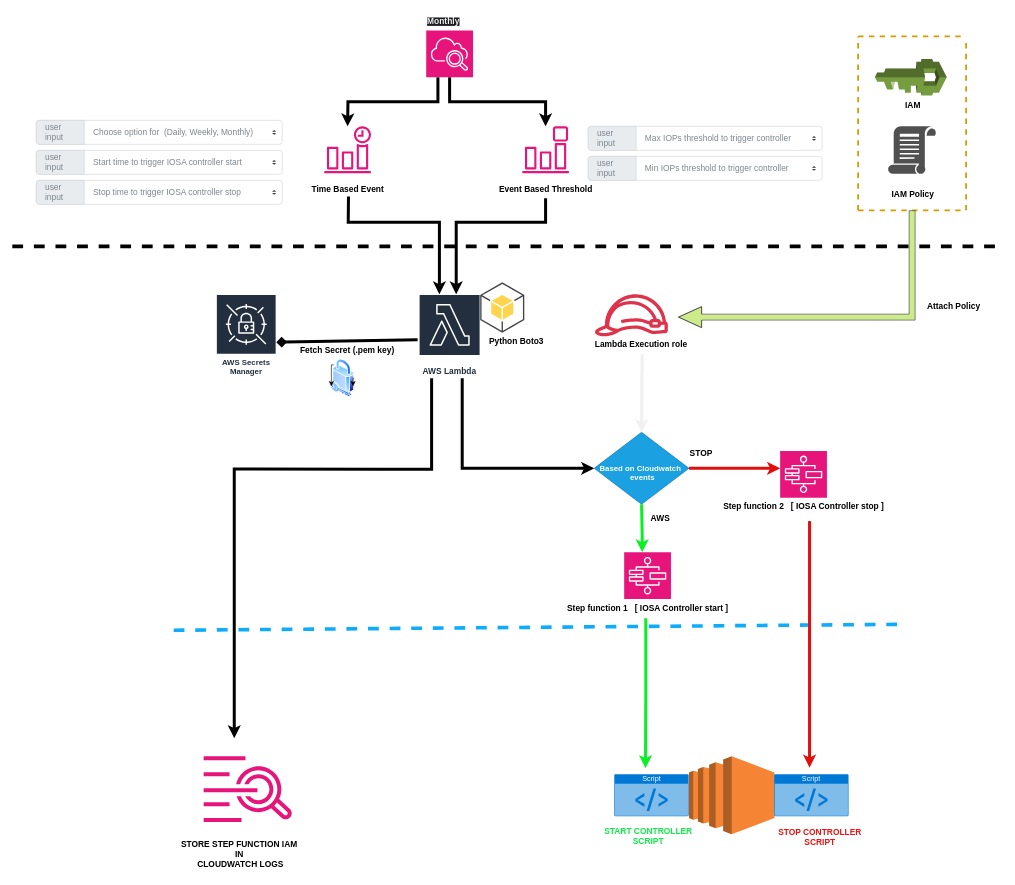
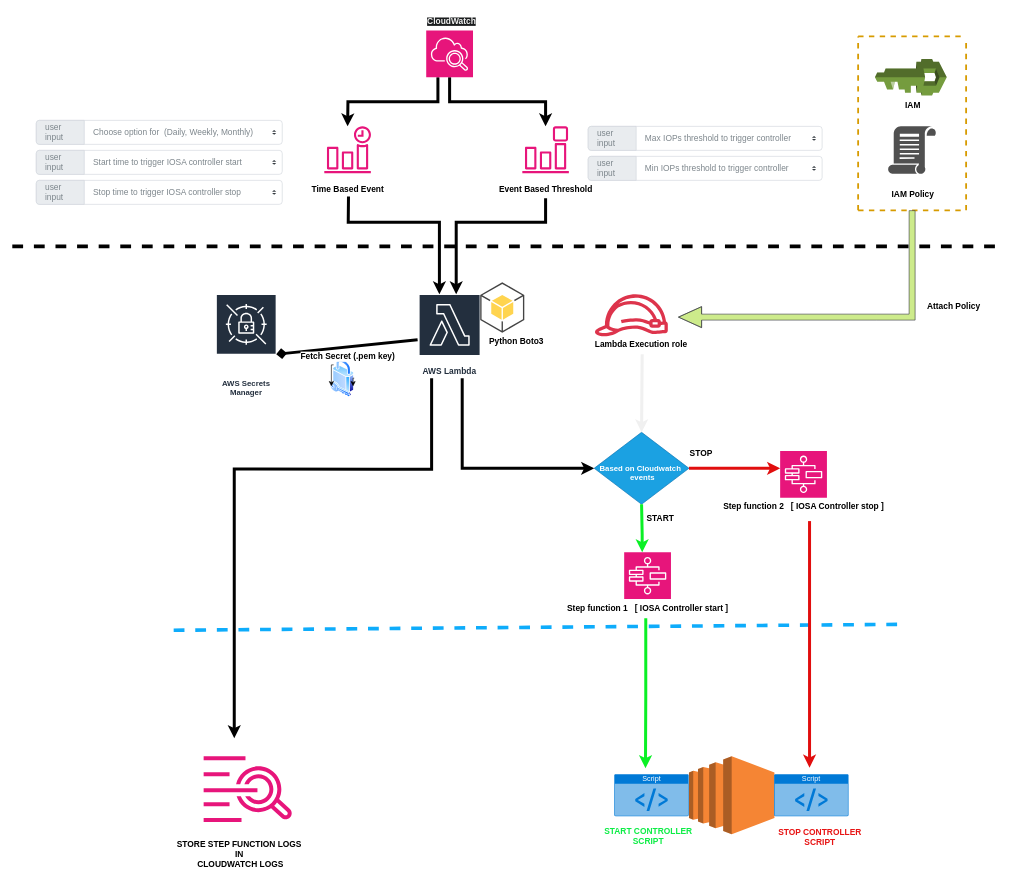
- <mxCell id="5" value="&lt;span style=&quot;color: rgb(240, 240, 240); font-family: Helvetica; font-style: normal; font-variant-ligatures: normal; font-variant-caps: normal; letter-spacing: normal; orphans: 2; text-align: center; text-indent: 0px; text-transform: none; widows: 2; word-spacing: 0px; -webkit-text-stroke-width: 0px; white-space: normal; background-color: rgb(27, 29, 30); text-decoration-thickness: initial; text-decoration-style: initial; text-decoration-color: initial; float: none; display: inline !important;&quot;&gt;&lt;b style=&quot;&quot;&gt;&lt;font style=&quot;font-size: 14px;&quot;&gt;Monthly&lt;/font&gt;&lt;/b&gt;&lt;/span&gt;" style="text;whiteSpace=wrap;html=1;" vertex="1" parent="1"><mxGeometry x="710" y="20" width="90" height="40" as="geometry" /></mxCell>
+ <mxCell id="5" value="&lt;span style=&quot;color: rgb(240, 240, 240); font-family: Helvetica; font-style: normal; font-variant-ligatures: normal; font-variant-caps: normal; letter-spacing: normal; orphans: 2; text-align: center; text-indent: 0px; text-transform: none; widows: 2; word-spacing: 0px; -webkit-text-stroke-width: 0px; white-space: normal; background-color: rgb(27, 29, 30); text-decoration-thickness: initial; text-decoration-style: initial; text-decoration-color: initial; float: none; display: inline !important;&quot;&gt;&lt;b style=&quot;&quot;&gt;&lt;font style=&quot;font-size: 14px;&quot;&gt;CloudWatch&lt;/font&gt;&lt;/b&gt;&lt;/span&gt;" style="text;whiteSpace=wrap;html=1;" vertex="1" parent="1"><mxGeometry x="710" y="20" width="90" height="40" as="geometry" /></mxCell>
- <mxCell id="23" value="&lt;font style=&quot;font-size: 13px;&quot;&gt;AWS Secrets Manager&lt;/font&gt;" style="sketch=0;outlineConnect=0;fontColor=#232F3E;gradientColor=none;strokeColor=#ffffff;fillColor=#232F3E;dashed=0;verticalLabelPosition=middle;verticalAlign=bottom;align=center;html=1;whiteSpace=wrap;fontSize=10;fontStyle=1;spacing=3;shape=mxgraph.aws4.productIcon;prIcon=mxgraph.aws4.secrets_manager;" vertex="1" parent="1"><mxGeometry x="360" y="490" width="100" height="140" as="geometry" /></mxCell>
+ <mxCell id="23" value="&lt;font style=&quot;font-size: 13px;&quot;&gt;AWS Secrets Manager&lt;/font&gt;" style="sketch=0;outlineConnect=0;fontColor=#232F3E;gradientColor=none;strokeColor=#ffffff;fillColor=#232F3E;dashed=0;verticalLabelPosition=middle;verticalAlign=bottom;align=center;html=1;whiteSpace=wrap;fontSize=10;fontStyle=1;spacing=3;shape=mxgraph.aws4.productIcon;prIcon=mxgraph.aws4.secrets_manager;" vertex="1" parent="1"><mxGeometry x="360" y="490" width="100" height="175" as="geometry" /></mxCell>
- <mxCell id="45" value="&lt;b&gt;&lt;font style=&quot;font-size: 14px;&quot;&gt;AWS&lt;/font&gt;&lt;/b&gt;" style="text;html=1;align=center;verticalAlign=middle;resizable=0;points=[];autosize=1;strokeColor=none;fillColor=none;" vertex="1" parent="1"><mxGeometry x="1065" y="848" width="70" height="30" as="geometry" /></mxCell>
+ <mxCell id="45" value="&lt;b&gt;&lt;font style=&quot;font-size: 14px;&quot;&gt;START&lt;/font&gt;&lt;/b&gt;" style="text;html=1;align=center;verticalAlign=middle;resizable=0;points=[];autosize=1;strokeColor=none;fillColor=none;" vertex="1" parent="1"><mxGeometry x="1065" y="848" width="70" height="30" as="geometry" /></mxCell>
- <mxCell id="51" value="&lt;font style=&quot;font-size: 14px;&quot;&gt;STORE STEP FUNCTION IAM&amp;nbsp;&lt;br&gt;IN&amp;nbsp;&lt;br&gt;CLOUDWATCH LOGS&lt;/font&gt;" style="text;html=1;align=center;verticalAlign=middle;resizable=0;points=[];autosize=1;strokeColor=none;fillColor=none;fontStyle=1" vertex="1" parent="1"><mxGeometry x="285" y="1393" width="230" height="60" as="geometry" /></mxCell>
+ <mxCell id="51" value="&lt;font style=&quot;font-size: 14px;&quot;&gt;STORE STEP FUNCTION LOGS&amp;nbsp;&lt;br&gt;IN&amp;nbsp;&lt;br&gt;CLOUDWATCH LOGS&lt;/font&gt;" style="text;html=1;align=center;verticalAlign=middle;resizable=0;points=[];autosize=1;strokeColor=none;fillColor=none;fontStyle=1" vertex="1" parent="1"><mxGeometry x="285" y="1393" width="230" height="60" as="geometry" /></mxCell>
